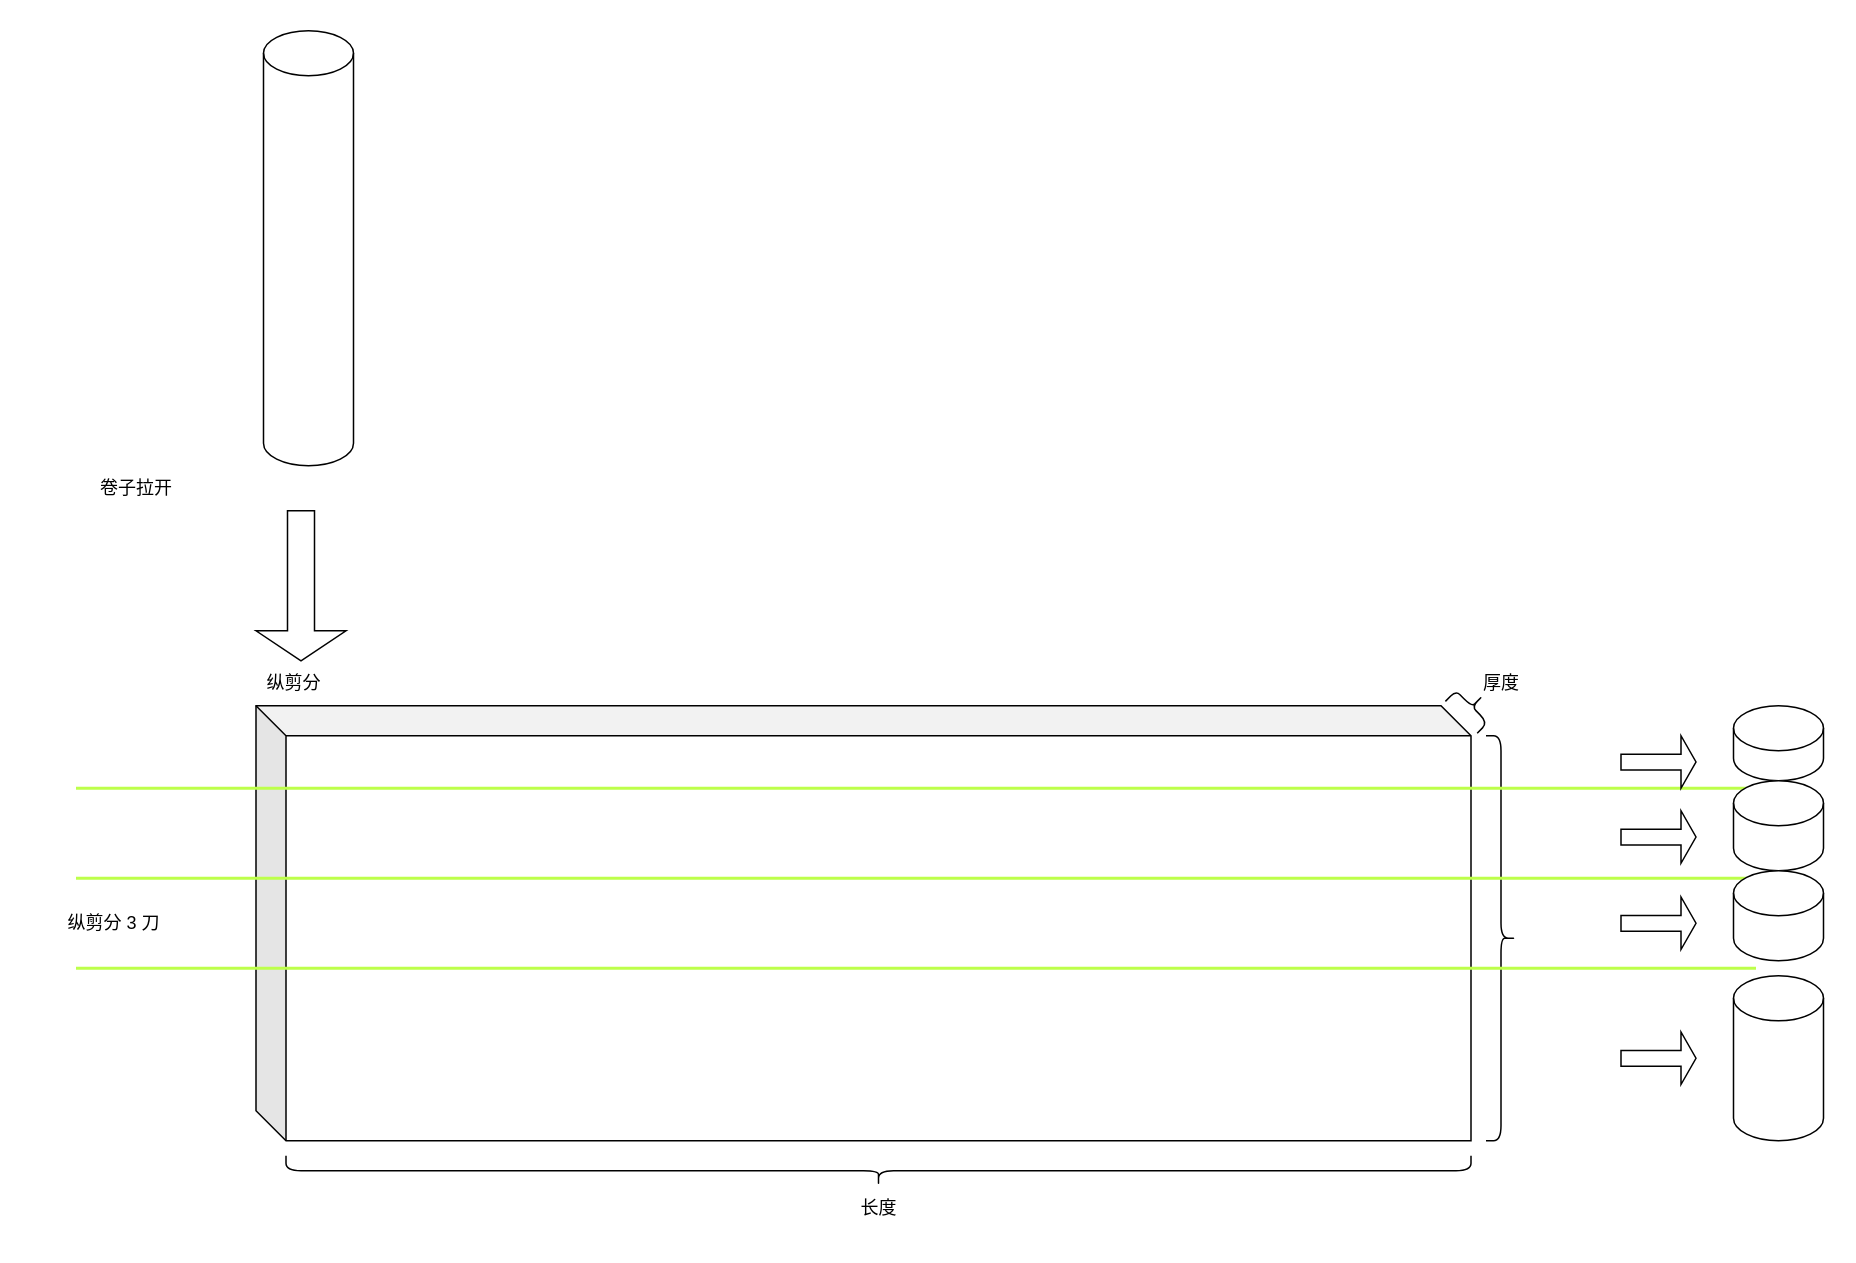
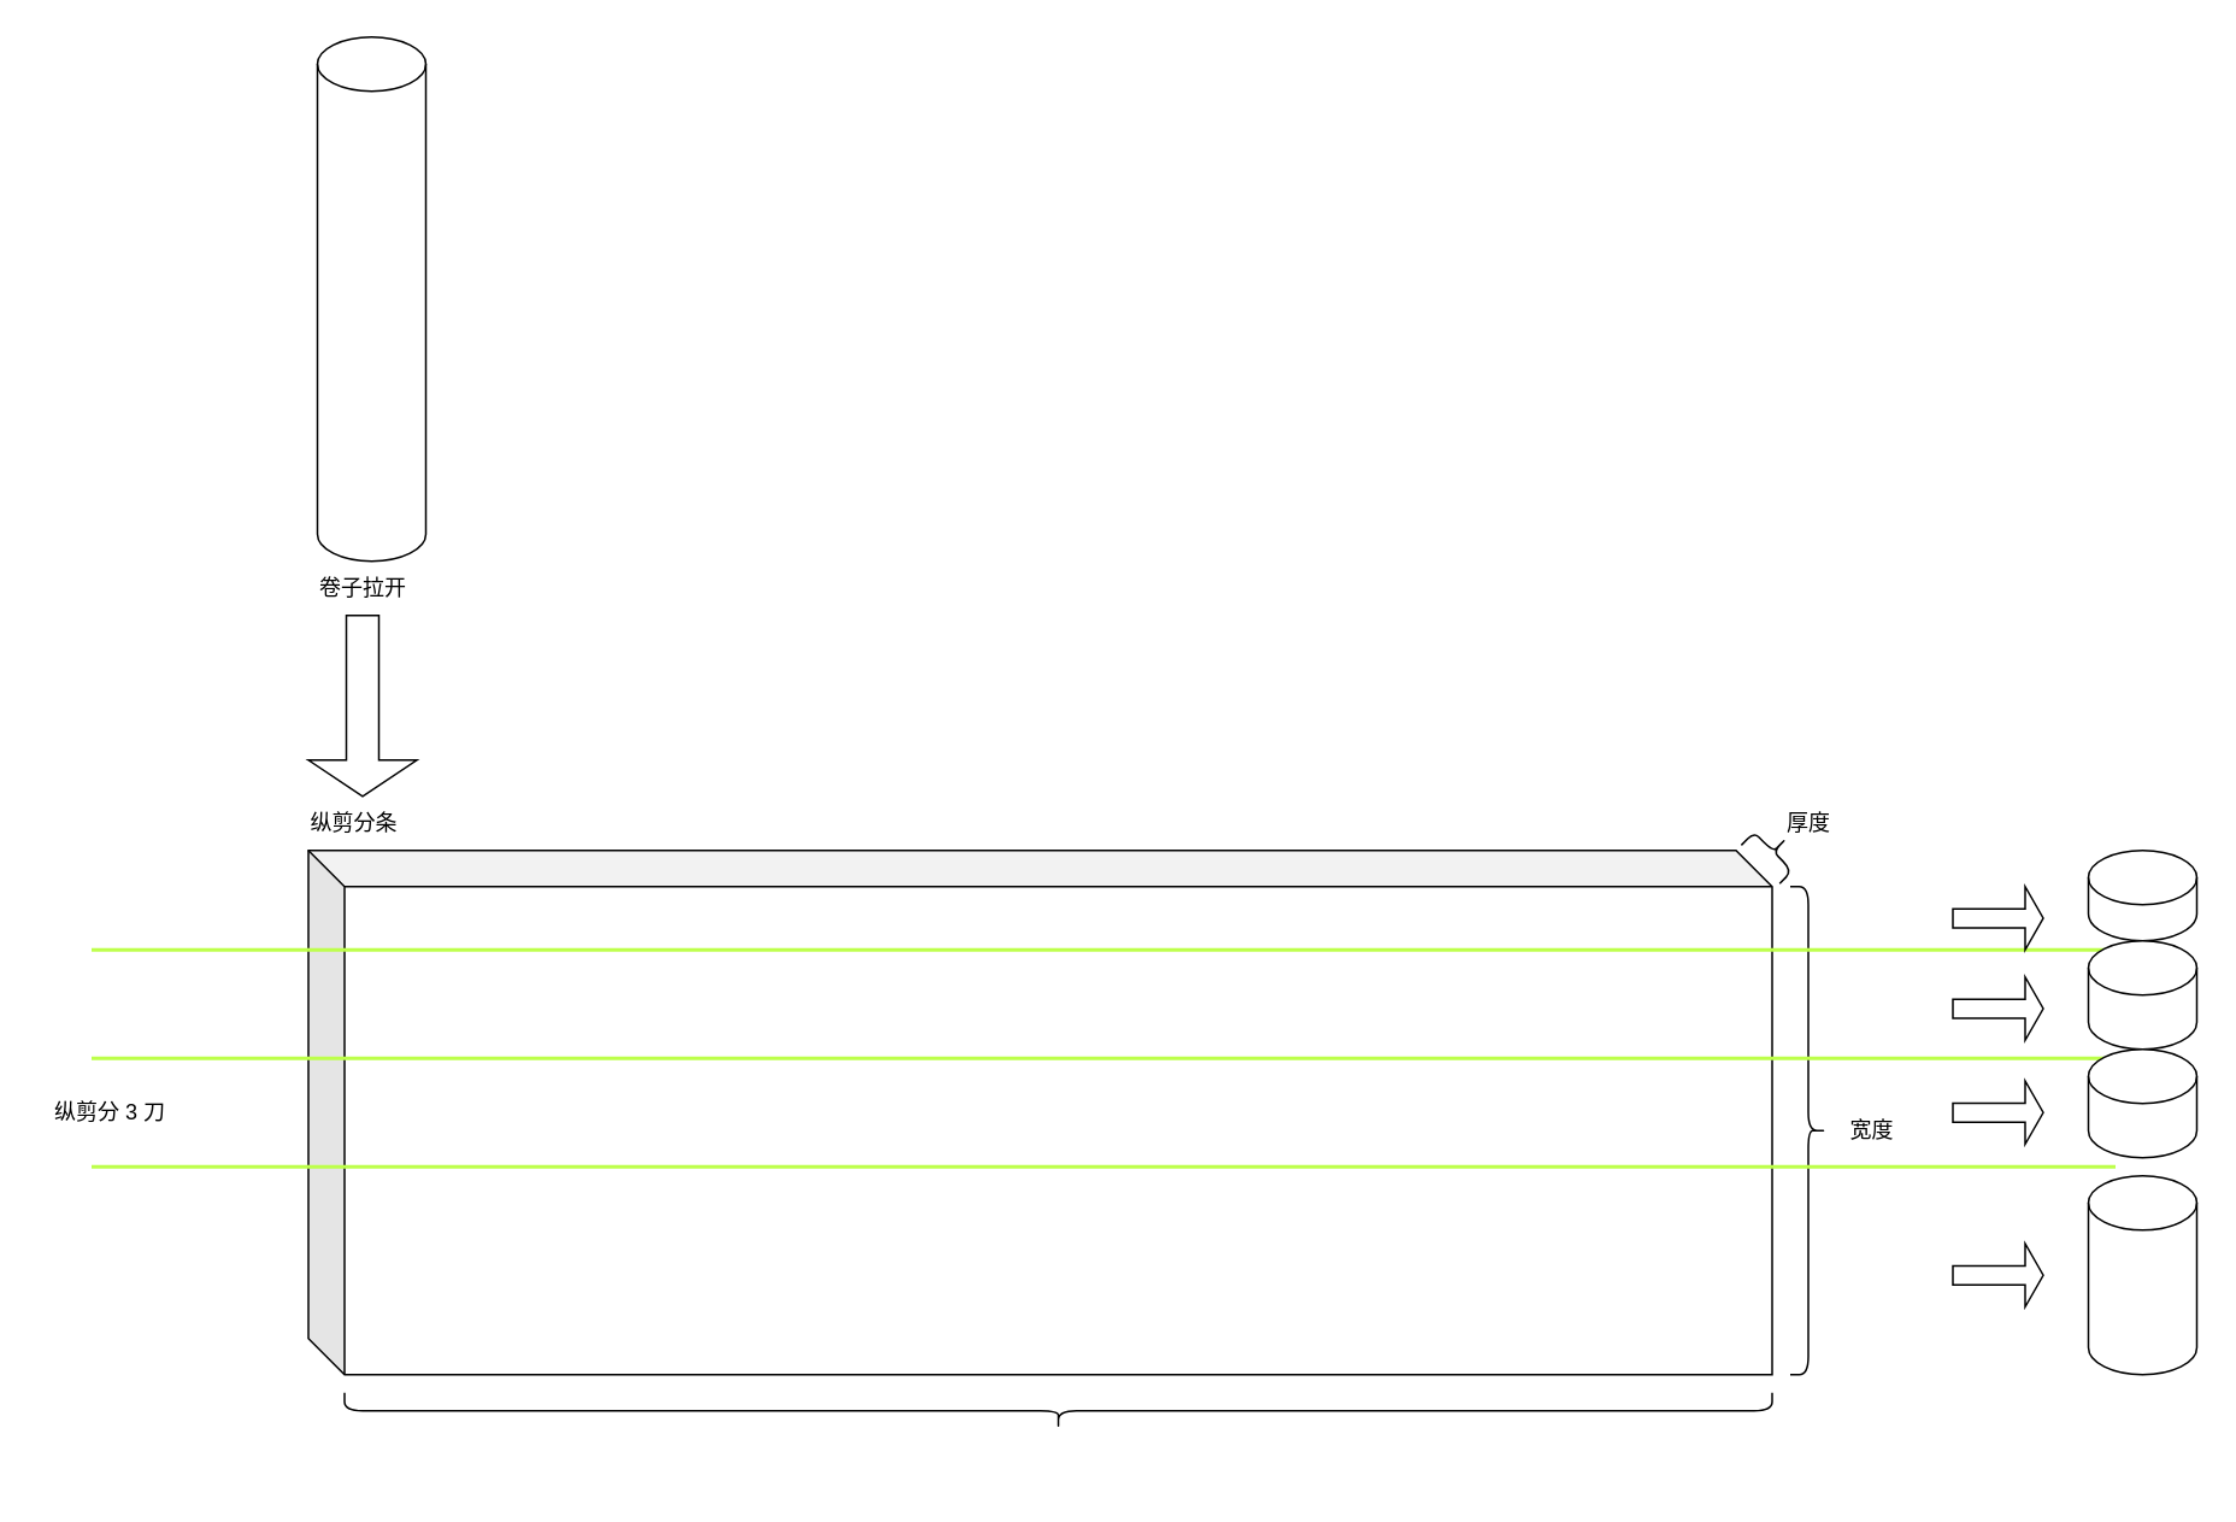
- <mxCell id="14" value="&lt;span style=&quot;&quot;&gt;卷子拉开&lt;/span&gt;" style="text;html=1;align=center;verticalAlign=middle;resizable=0;points=[];autosize=1;strokeColor=none;fillColor=none;" vertex="1" parent="1"><mxGeometry x="55" y="310" width="70" height="30" as="geometry" /></mxCell>
+ <mxCell id="14" value="&lt;span style=&quot;&quot;&gt;卷子拉开&lt;/span&gt;" style="text;html=1;align=center;verticalAlign=middle;resizable=0;points=[];autosize=1;strokeColor=none;fillColor=none;" vertex="1" parent="1"><mxGeometry x="165" y="310" width="70" height="30" as="geometry" /></mxCell>
- <mxCell id="15" value="纵剪分" style="text;html=1;align=center;verticalAlign=middle;resizable=0;points=[];autosize=1;strokeColor=none;fillColor=none;" vertex="1" parent="1"><mxGeometry x="160" y="440" width="70" height="30" as="geometry" /></mxCell>
+ <mxCell id="15" value="纵剪分条" style="text;html=1;align=center;verticalAlign=middle;resizable=0;points=[];autosize=1;strokeColor=none;fillColor=none;" vertex="1" parent="1"><mxGeometry x="160" y="440" width="70" height="30" as="geometry" /></mxCell>
- <mxCell id="12" value="纵剪分 3 刀" style="text;html=1;align=center;verticalAlign=middle;resizable=0;points=[];autosize=1;strokeColor=none;fillColor=none;" vertex="1" parent="1"><mxGeometry x="35" y="600" width="80" height="30" as="geometry" /></mxCell>
+ <mxCell id="12" value="纵剪分 3 刀" style="text;html=1;align=center;verticalAlign=middle;resizable=0;points=[];autosize=1;strokeColor=none;fillColor=none;" vertex="1" parent="1"><mxGeometry x="20" y="600" width="80" height="30" as="geometry" /></mxCell>
+ <mxCell id="4" value="宽度" style="text;html=1;align=center;verticalAlign=middle;resizable=0;points=[];autosize=1;strokeColor=none;fillColor=none;" vertex="1" parent="1"><mxGeometry x="1010" y="610" width="50" height="30" as="geometry" /></mxCell>
- <mxCell id="6" value="长度" style="text;html=1;align=center;verticalAlign=middle;resizable=0;points=[];autosize=1;strokeColor=none;fillColor=none;" vertex="1" parent="1"><mxGeometry x="560" y="790" width="50" height="30" as="geometry" /></mxCell>
